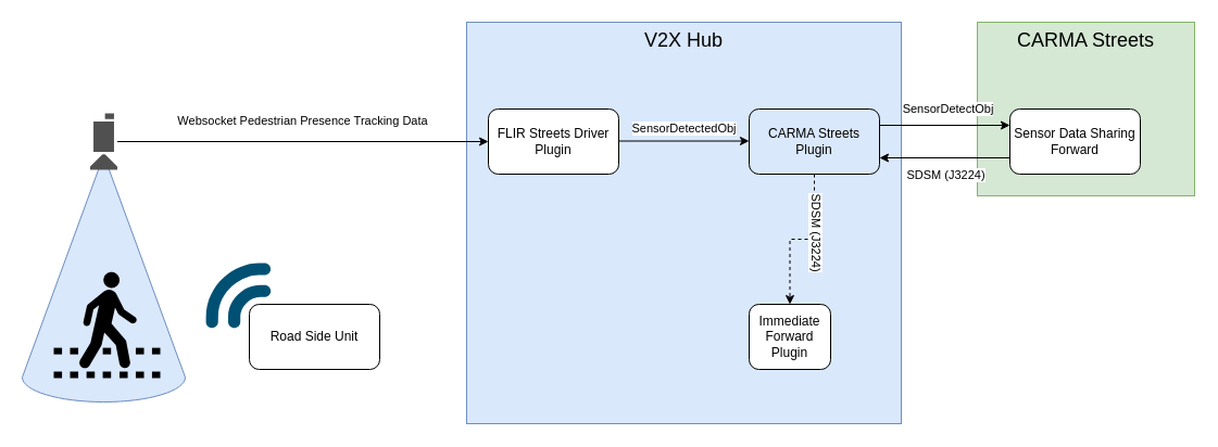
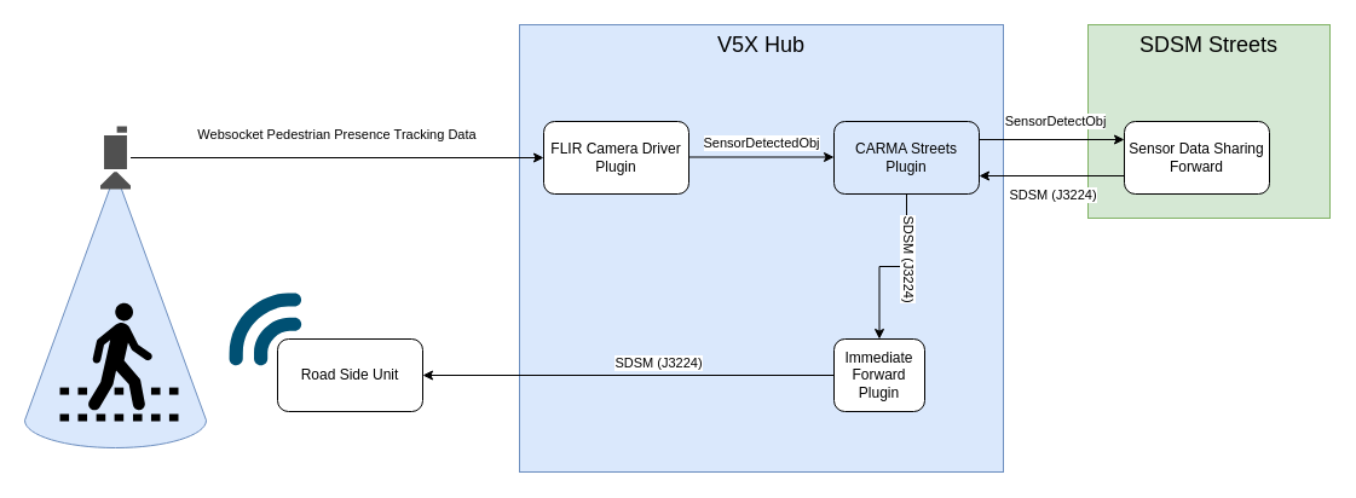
- <mxCell id="3" value="&lt;font style=&quot;font-size: 18px;&quot;&gt;V2X Hub&lt;/font&gt;" style="rounded=0;whiteSpace=wrap;html=1;verticalAlign=top;fillColor=#dae8fc;strokeColor=#6c8ebf;" vertex="1" parent="1"><mxGeometry x="429" y="20" width="400" height="370" as="geometry" /></mxCell>
+ <mxCell id="3" value="&lt;font style=&quot;font-size: 18px;&quot;&gt;V5X Hub&lt;/font&gt;" style="rounded=0;whiteSpace=wrap;html=1;verticalAlign=top;fillColor=#dae8fc;strokeColor=#6c8ebf;" vertex="1" parent="1"><mxGeometry x="429" y="20" width="400" height="370" as="geometry" /></mxCell>
- <mxCell id="2" value="&lt;font style=&quot;font-size: 18px;&quot;&gt;CARMA Streets&lt;/font&gt;" style="rounded=0;whiteSpace=wrap;html=1;verticalAlign=top;fillColor=#d5e8d4;strokeColor=#82b366;" vertex="1" parent="1"><mxGeometry x="899" y="20" width="200" height="160" as="geometry" /></mxCell>
+ <mxCell id="2" value="&lt;font style=&quot;font-size: 18px;&quot;&gt;SDSM Streets&lt;/font&gt;" style="rounded=0;whiteSpace=wrap;html=1;verticalAlign=top;fillColor=#d5e8d4;strokeColor=#82b366;" vertex="1" parent="1"><mxGeometry x="899" y="20" width="200" height="160" as="geometry" /></mxCell>
- <mxCell id="7" value="FLIR Streets Driver Plugin" style="rounded=1;whiteSpace=wrap;html=1;" vertex="1" parent="1"><mxGeometry x="449" y="100" width="120" height="60" as="geometry" /></mxCell>
+ <mxCell id="7" value="FLIR Camera Driver Plugin" style="rounded=1;whiteSpace=wrap;html=1;" vertex="1" parent="1"><mxGeometry x="449" y="100" width="120" height="60" as="geometry" /></mxCell>
- <mxCell id="21" style="edgeStyle=orthogonalEdgeStyle;rounded=0;orthogonalLoop=1;jettySize=auto;html=1;exitX=0.5;exitY=1;exitDx=0;exitDy=0;entryX=0.5;entryY=0;entryDx=0;entryDy=0;dashed=1;" edge="1" parent="1" source="10" target="20"><mxGeometry relative="1" as="geometry"><mxPoint x="869" y="155" as="sourcePoint" /><mxPoint x="749" y="155" as="targetPoint" /></mxGeometry></mxCell>
+ <mxCell id="21" style="edgeStyle=orthogonalEdgeStyle;rounded=0;orthogonalLoop=1;jettySize=auto;html=1;exitX=0.5;exitY=1;exitDx=0;exitDy=0;entryX=0.5;entryY=0;entryDx=0;entryDy=0;" edge="1" parent="1" source="10" target="20"><mxGeometry relative="1" as="geometry"><mxPoint x="869" y="155" as="sourcePoint" /><mxPoint x="749" y="155" as="targetPoint" /></mxGeometry></mxCell>
+ <mxCell id="18" style="edgeStyle=orthogonalEdgeStyle;rounded=0;orthogonalLoop=1;jettySize=auto;html=1;exitX=0;exitY=0.5;exitDx=0;exitDy=0;entryX=1;entryY=0.5;entryDx=0;entryDy=0;" edge="1" parent="1" source="20" target="24"><mxGeometry relative="1" as="geometry" /></mxCell>
+ <mxCell id="19" value="SDSM (J3224)" style="edgeLabel;html=1;align=center;verticalAlign=middle;resizable=0;points=[];" vertex="1" connectable="0" parent="18"><mxGeometry x="-0.217" y="-1" relative="1" as="geometry"><mxPoint x="-13" y="-10" as="offset" /></mxGeometry></mxCell>
